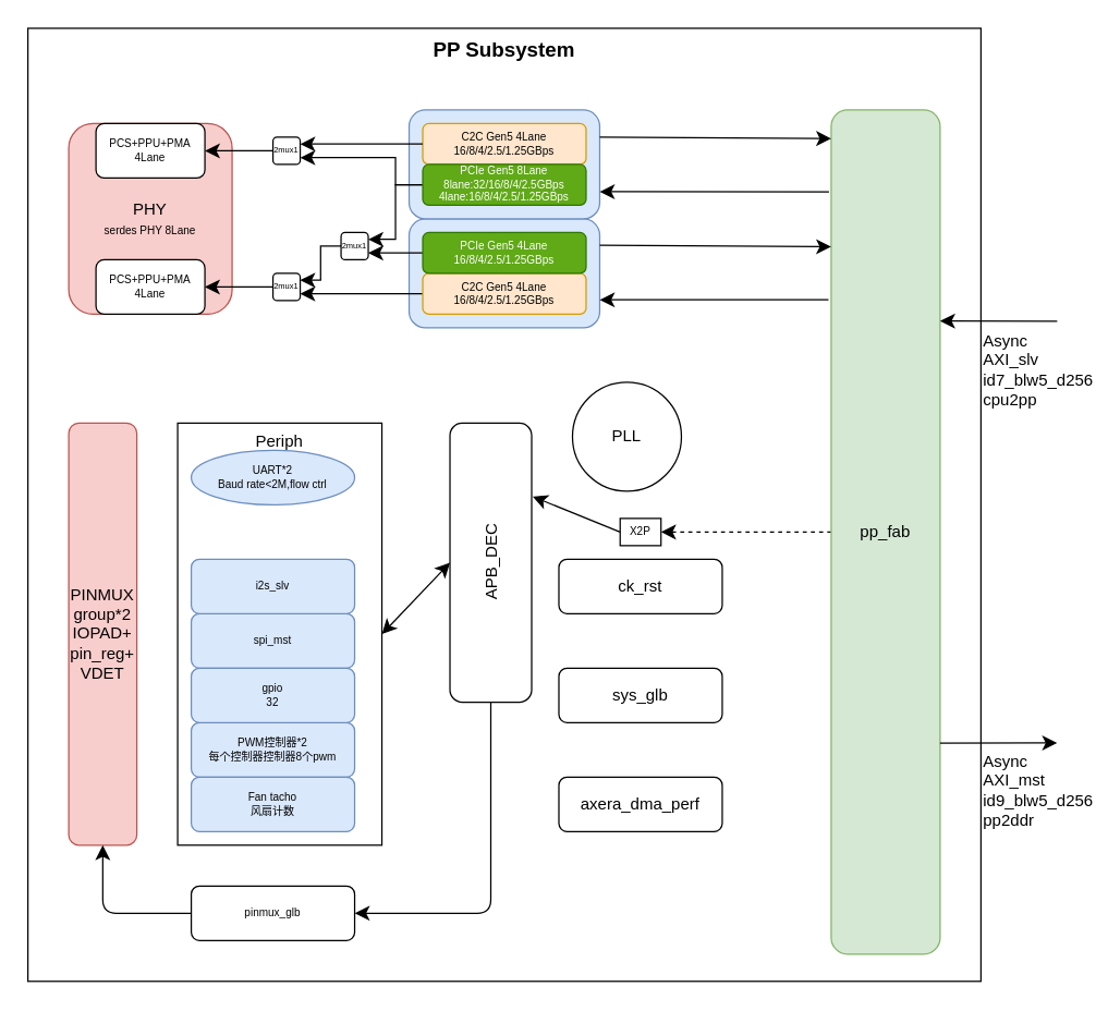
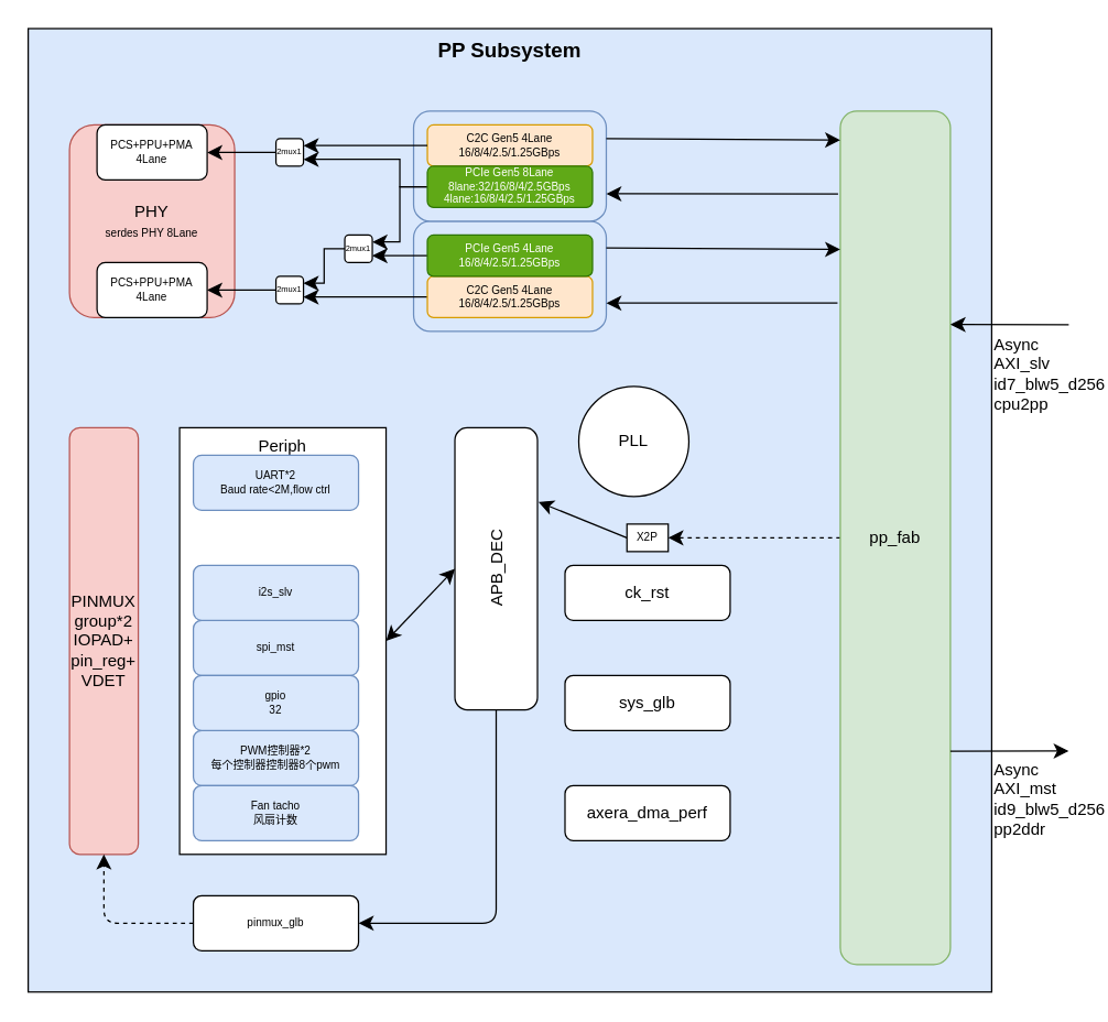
- <mxCell id="2" value="PP Subsystem" style="rounded=0;whiteSpace=wrap;html=1;verticalAlign=top;fontSize=15;fontStyle=1" vertex="1" parent="1"><mxGeometry x="20" y="20" width="700" height="700" as="geometry" /></mxCell>
+ <mxCell id="2" value="PP Subsystem" style="rounded=0;whiteSpace=wrap;html=1;verticalAlign=top;fontSize=15;fontStyle=1;fillColor=#dae8fc;" vertex="1" parent="1"><mxGeometry x="20" y="20" width="700" height="700" as="geometry" /></mxCell>
- <mxCell id="12" value="UART*2&lt;div&gt;Baud rate&amp;lt;2M,flow ctrl&lt;/div&gt;" style="ellipse;whiteSpace=wrap;html=1;fillColor=#dae8fc;strokeColor=#6c8ebf;fontSize=8;" vertex="1" parent="1"><mxGeometry x="140" y="330" width="120" height="40" as="geometry" /></mxCell>
+ <mxCell id="12" value="UART*2&lt;div&gt;Baud rate&amp;lt;2M,flow ctrl&lt;/div&gt;" style="rounded=1;whiteSpace=wrap;html=1;fillColor=#dae8fc;strokeColor=#6c8ebf;fontSize=8;" vertex="1" parent="1"><mxGeometry x="140" y="330" width="120" height="40" as="geometry" /></mxCell>
- <mxCell id="19" style="edgeStyle=elbowEdgeStyle;rounded=1;orthogonalLoop=1;jettySize=auto;html=1;exitX=0;exitY=0.5;exitDx=0;exitDy=0;entryX=0.5;entryY=1;entryDx=0;entryDy=0;fontSize=12;startSize=8;endSize=8;" edge="1" parent="1" source="20" target="11"><mxGeometry relative="1" as="geometry"><Array as="points"><mxPoint x="75" y="640" /></Array></mxGeometry></mxCell>
+ <mxCell id="19" style="edgeStyle=elbowEdgeStyle;rounded=1;orthogonalLoop=1;jettySize=auto;html=1;exitX=0;exitY=0.5;exitDx=0;exitDy=0;entryX=0.5;entryY=1;entryDx=0;entryDy=0;fontSize=12;startSize=8;endSize=8;dashed=1;" edge="1" parent="1" source="20" target="11"><mxGeometry relative="1" as="geometry"><Array as="points"><mxPoint x="75" y="640" /></Array></mxGeometry></mxCell>
